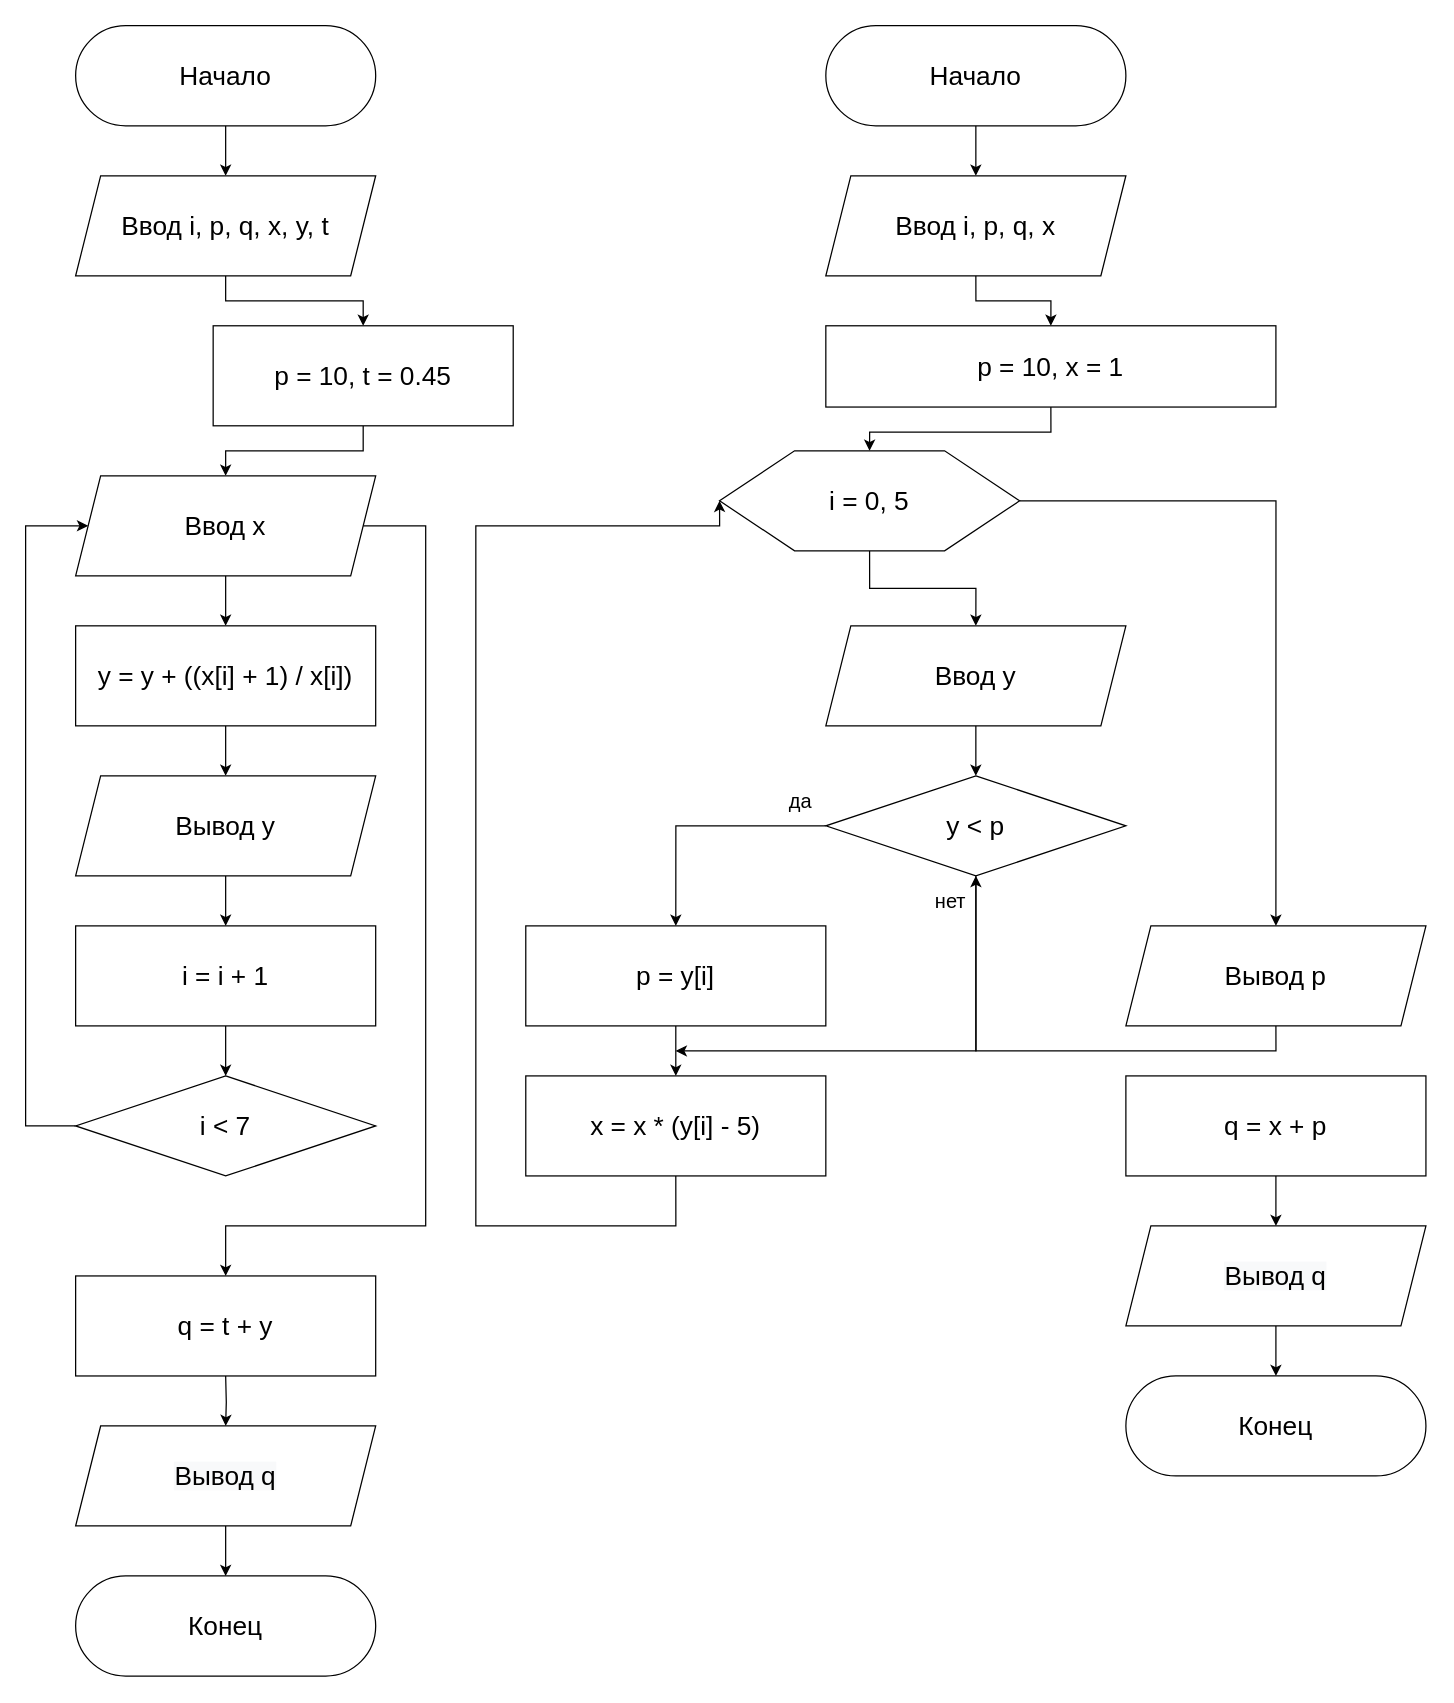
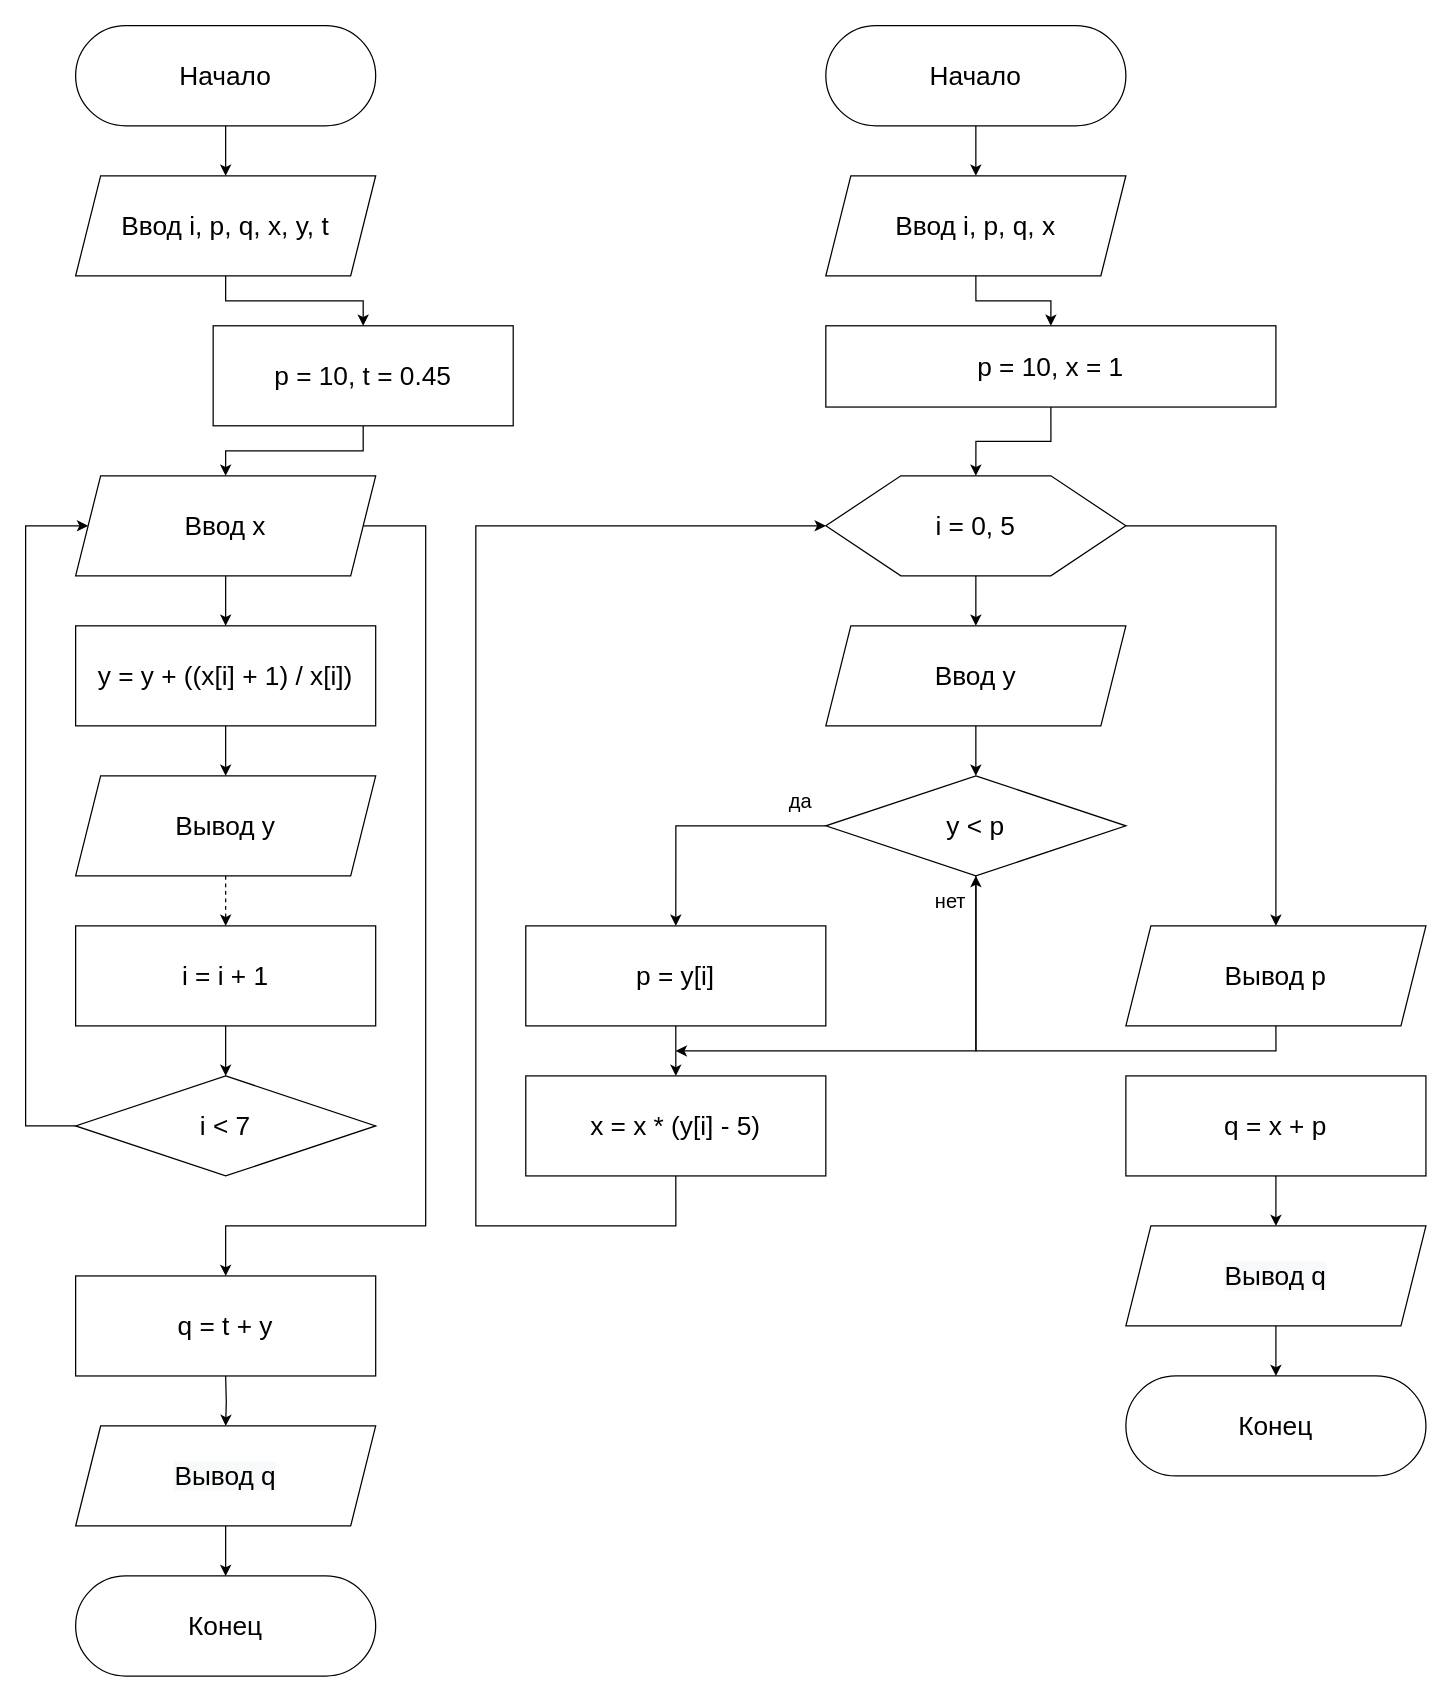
- <mxCell id="10" value="i = 0, 5" style="shape=hexagon;perimeter=hexagonPerimeter2;whiteSpace=wrap;html=1;fixedSize=1;size=60;fontSize=21;" parent="1" vertex="1"><mxGeometry x="575.05" y="360" width="240" height="80" as="geometry" /></mxCell>
+ <mxCell id="10" value="i = 0, 5" style="shape=hexagon;perimeter=hexagonPerimeter2;whiteSpace=wrap;html=1;fixedSize=1;size=60;fontSize=21;" parent="1" vertex="1"><mxGeometry x="660.05" y="380" width="240" height="80" as="geometry" /></mxCell>
- <mxCell id="40" style="edgeStyle=orthogonalEdgeStyle;rounded=0;orthogonalLoop=1;jettySize=auto;html=1;exitX=0.5;exitY=1;exitDx=0;exitDy=0;entryX=0.5;entryY=0;entryDx=0;entryDy=0;fontSize=21;" edge="1" parent="1" source="41" target="43"><mxGeometry relative="1" as="geometry" /></mxCell>
+ <mxCell id="40" style="edgeStyle=orthogonalEdgeStyle;rounded=0;orthogonalLoop=1;jettySize=auto;html=1;exitX=0.5;exitY=1;exitDx=0;exitDy=0;entryX=0.5;entryY=0;entryDx=0;entryDy=0;fontSize=21;dashed=1;" edge="1" parent="1" source="41" target="43"><mxGeometry relative="1" as="geometry" /></mxCell>
